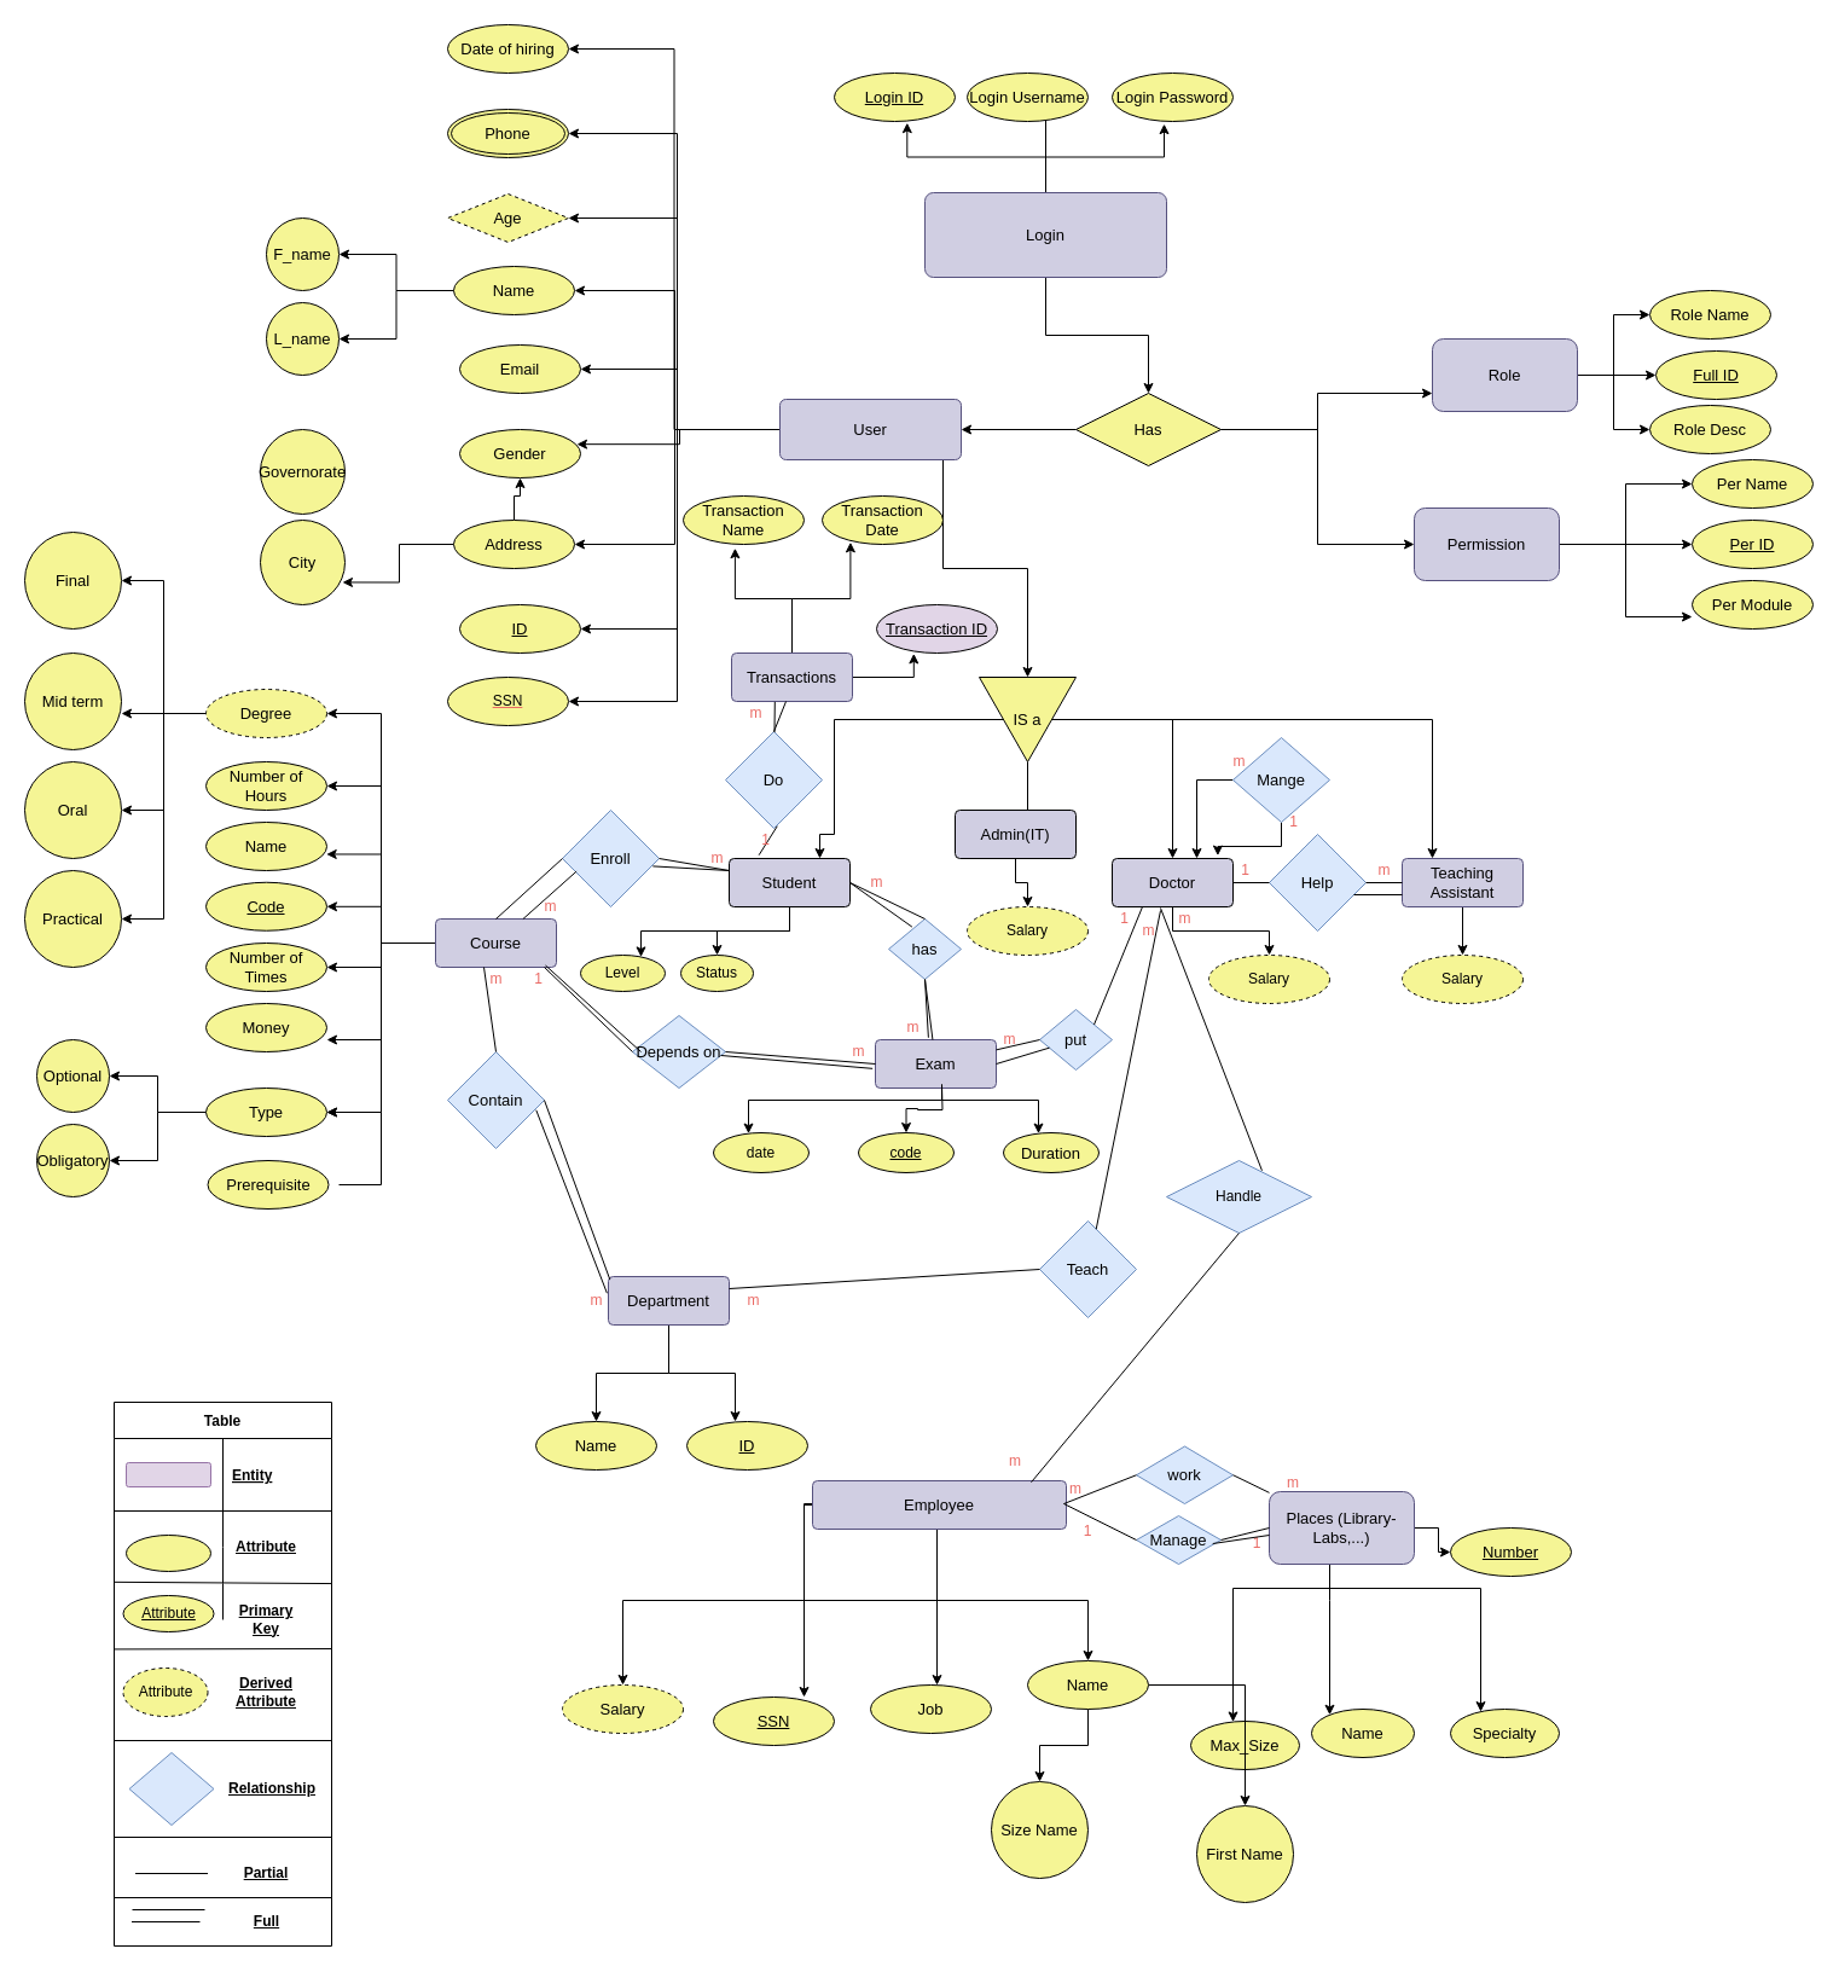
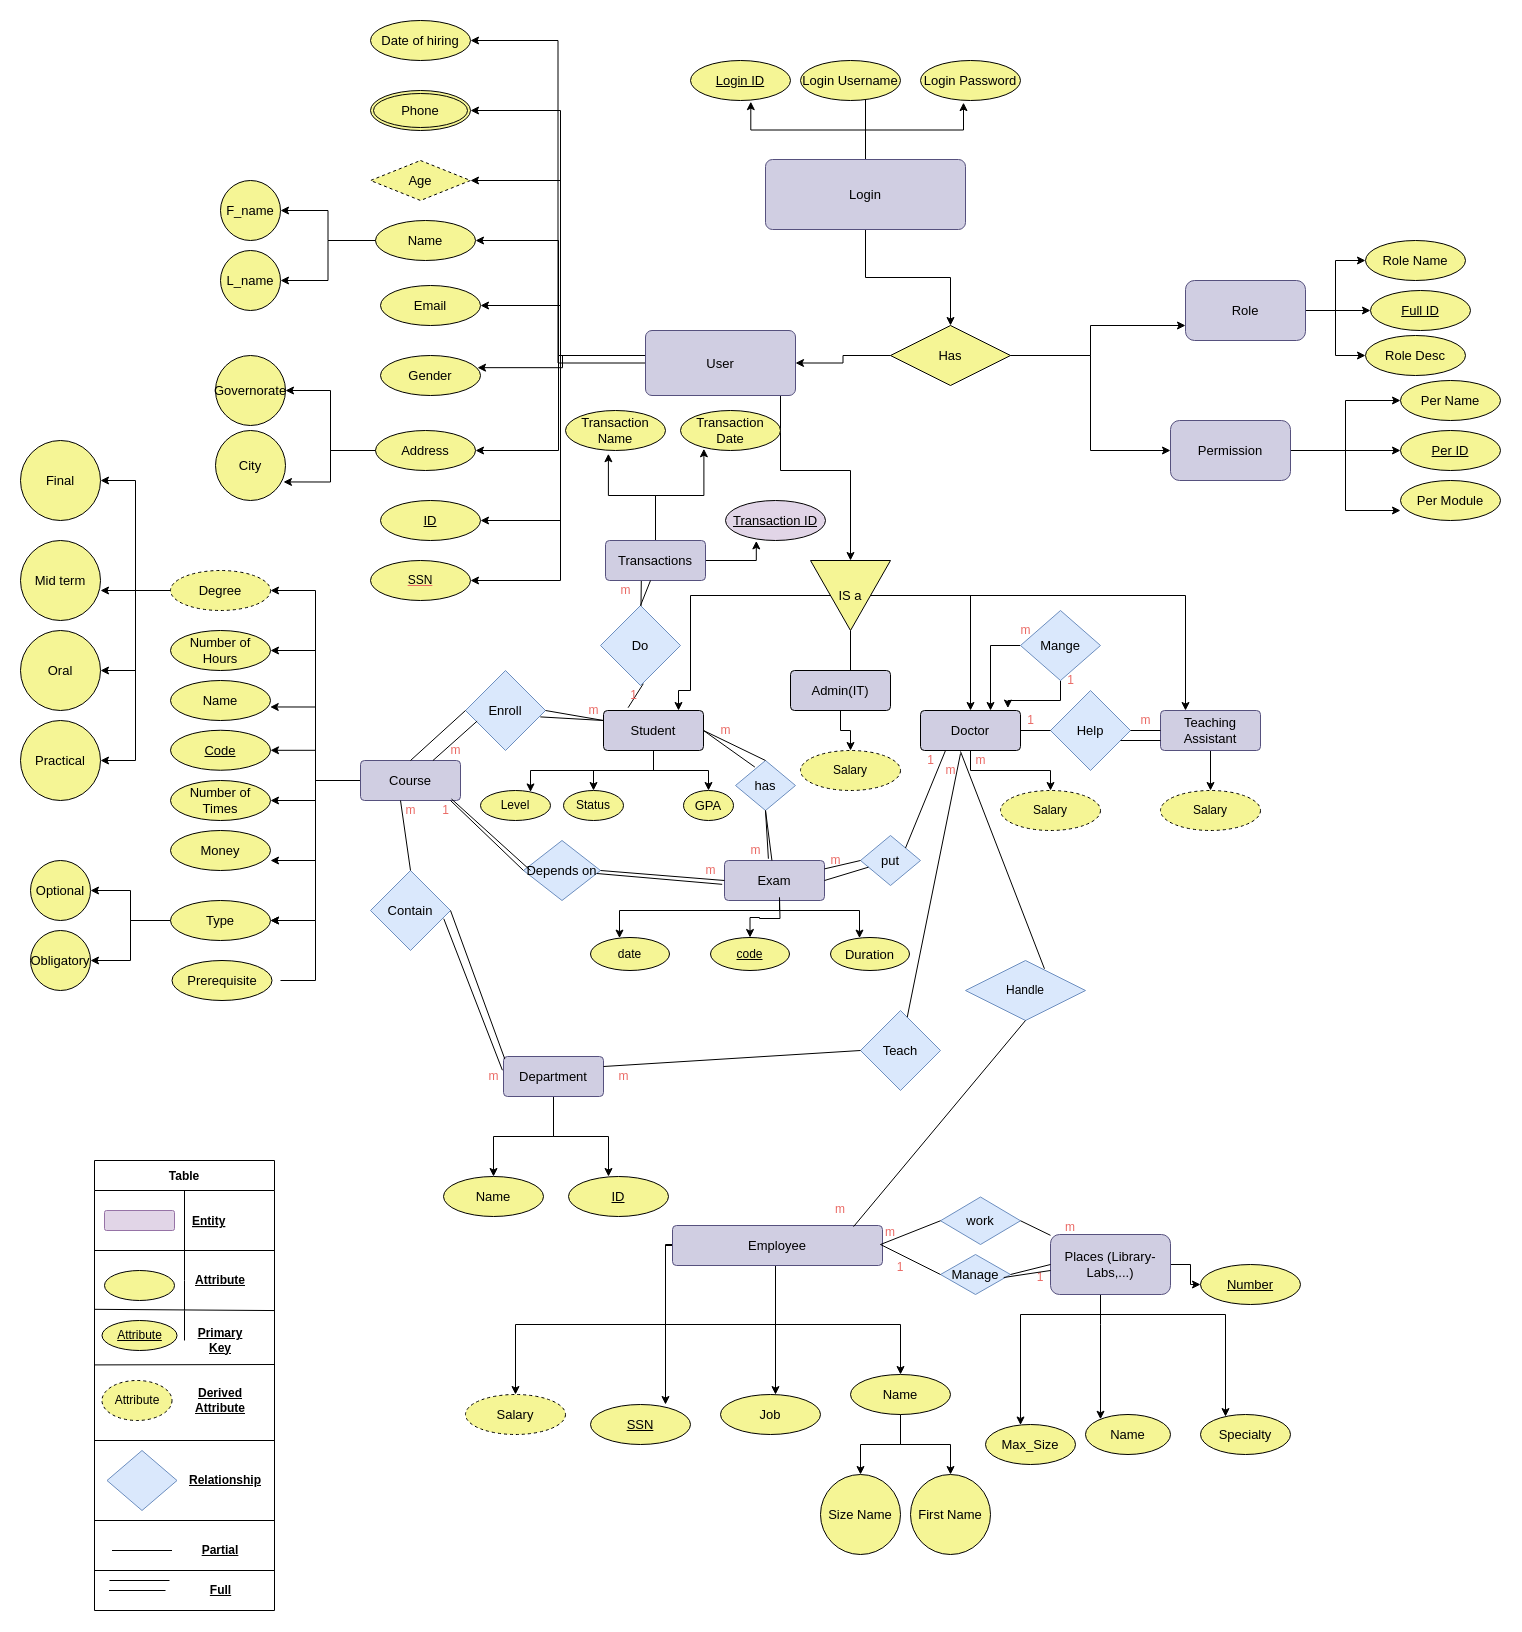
- <mxCell id="84" value="User" style="rounded=1;arcSize=10;whiteSpace=wrap;html=1;align=center;fillColor=#d0cee2;fontSize=13;strokeColor=#56517e;" parent="1" vertex="1"><mxGeometry x="645" y="330" width="150" height="50" as="geometry" /></mxCell>
+ <mxCell id="84" value="User" style="rounded=1;arcSize=10;whiteSpace=wrap;html=1;align=center;fillColor=#d0cee2;fontSize=13;strokeColor=#56517e;" parent="1" vertex="1"><mxGeometry x="645" y="330" width="150" height="65" as="geometry" /></mxCell>
- <mxCell id="92" style="edgeStyle=orthogonalEdgeStyle;rounded=0;orthogonalLoop=1;jettySize=auto;html=1;fontSize=13;" parent="1" source="94" target="95" edge="1"><mxGeometry relative="1" as="geometry" /></mxCell>
+ <mxCell id="92" style="edgeStyle=orthogonalEdgeStyle;rounded=0;orthogonalLoop=1;jettySize=auto;html=1;entryX=1;entryY=0.5;entryDx=0;entryDy=0;fontSize=13;" parent="1" source="94" target="133" edge="1"><mxGeometry relative="1" as="geometry" /></mxCell>
+ <mxCell id="45" style="edgeStyle=orthogonalEdgeStyle;rounded=0;orthogonalLoop=1;jettySize=auto;html=1;fontSize=13;" parent="1" source="48" target="49" edge="1"><mxGeometry relative="1" as="geometry" /></mxCell>
+ <mxCell id="49" value="GPA" style="ellipse;whiteSpace=wrap;html=1;align=center;fontSize=13;fillColor=#F5F595;" parent="1" vertex="1"><mxGeometry x="683" y="790" width="50" height="30" as="geometry" /></mxCell>
- <mxCell id="113" value="First Name" style="ellipse;whiteSpace=wrap;html=1;aspect=fixed;fillColor=#F5F595;fontSize=13;" parent="1" vertex="1"><mxGeometry x="990" y="1494" width="80" height="80" as="geometry" /></mxCell>
+ <mxCell id="113" value="First Name" style="ellipse;whiteSpace=wrap;html=1;aspect=fixed;fillColor=#F5F595;fontSize=13;" parent="1" vertex="1"><mxGeometry x="910" y="1474" width="80" height="80" as="geometry" /></mxCell>
